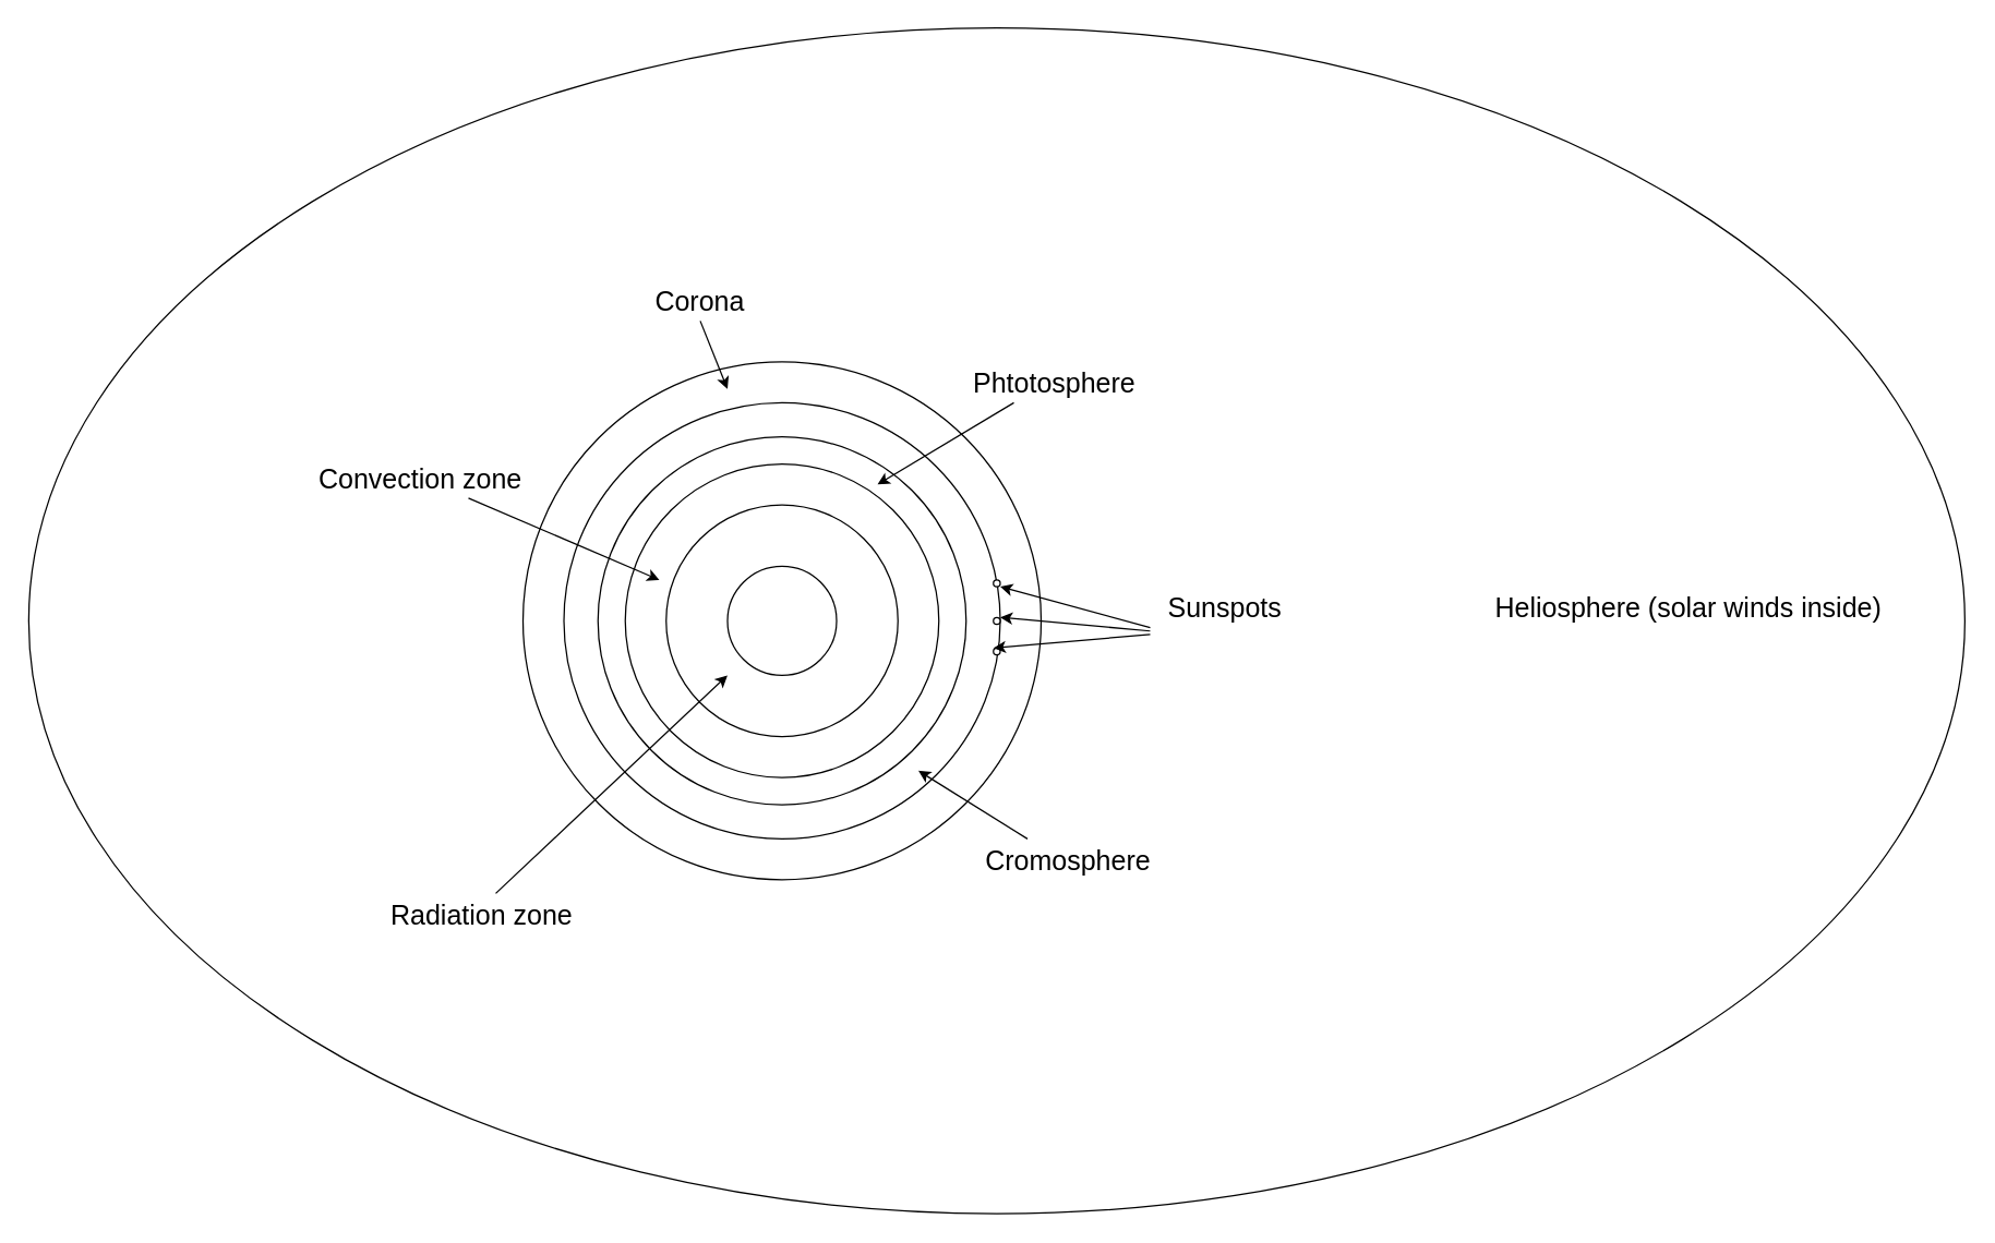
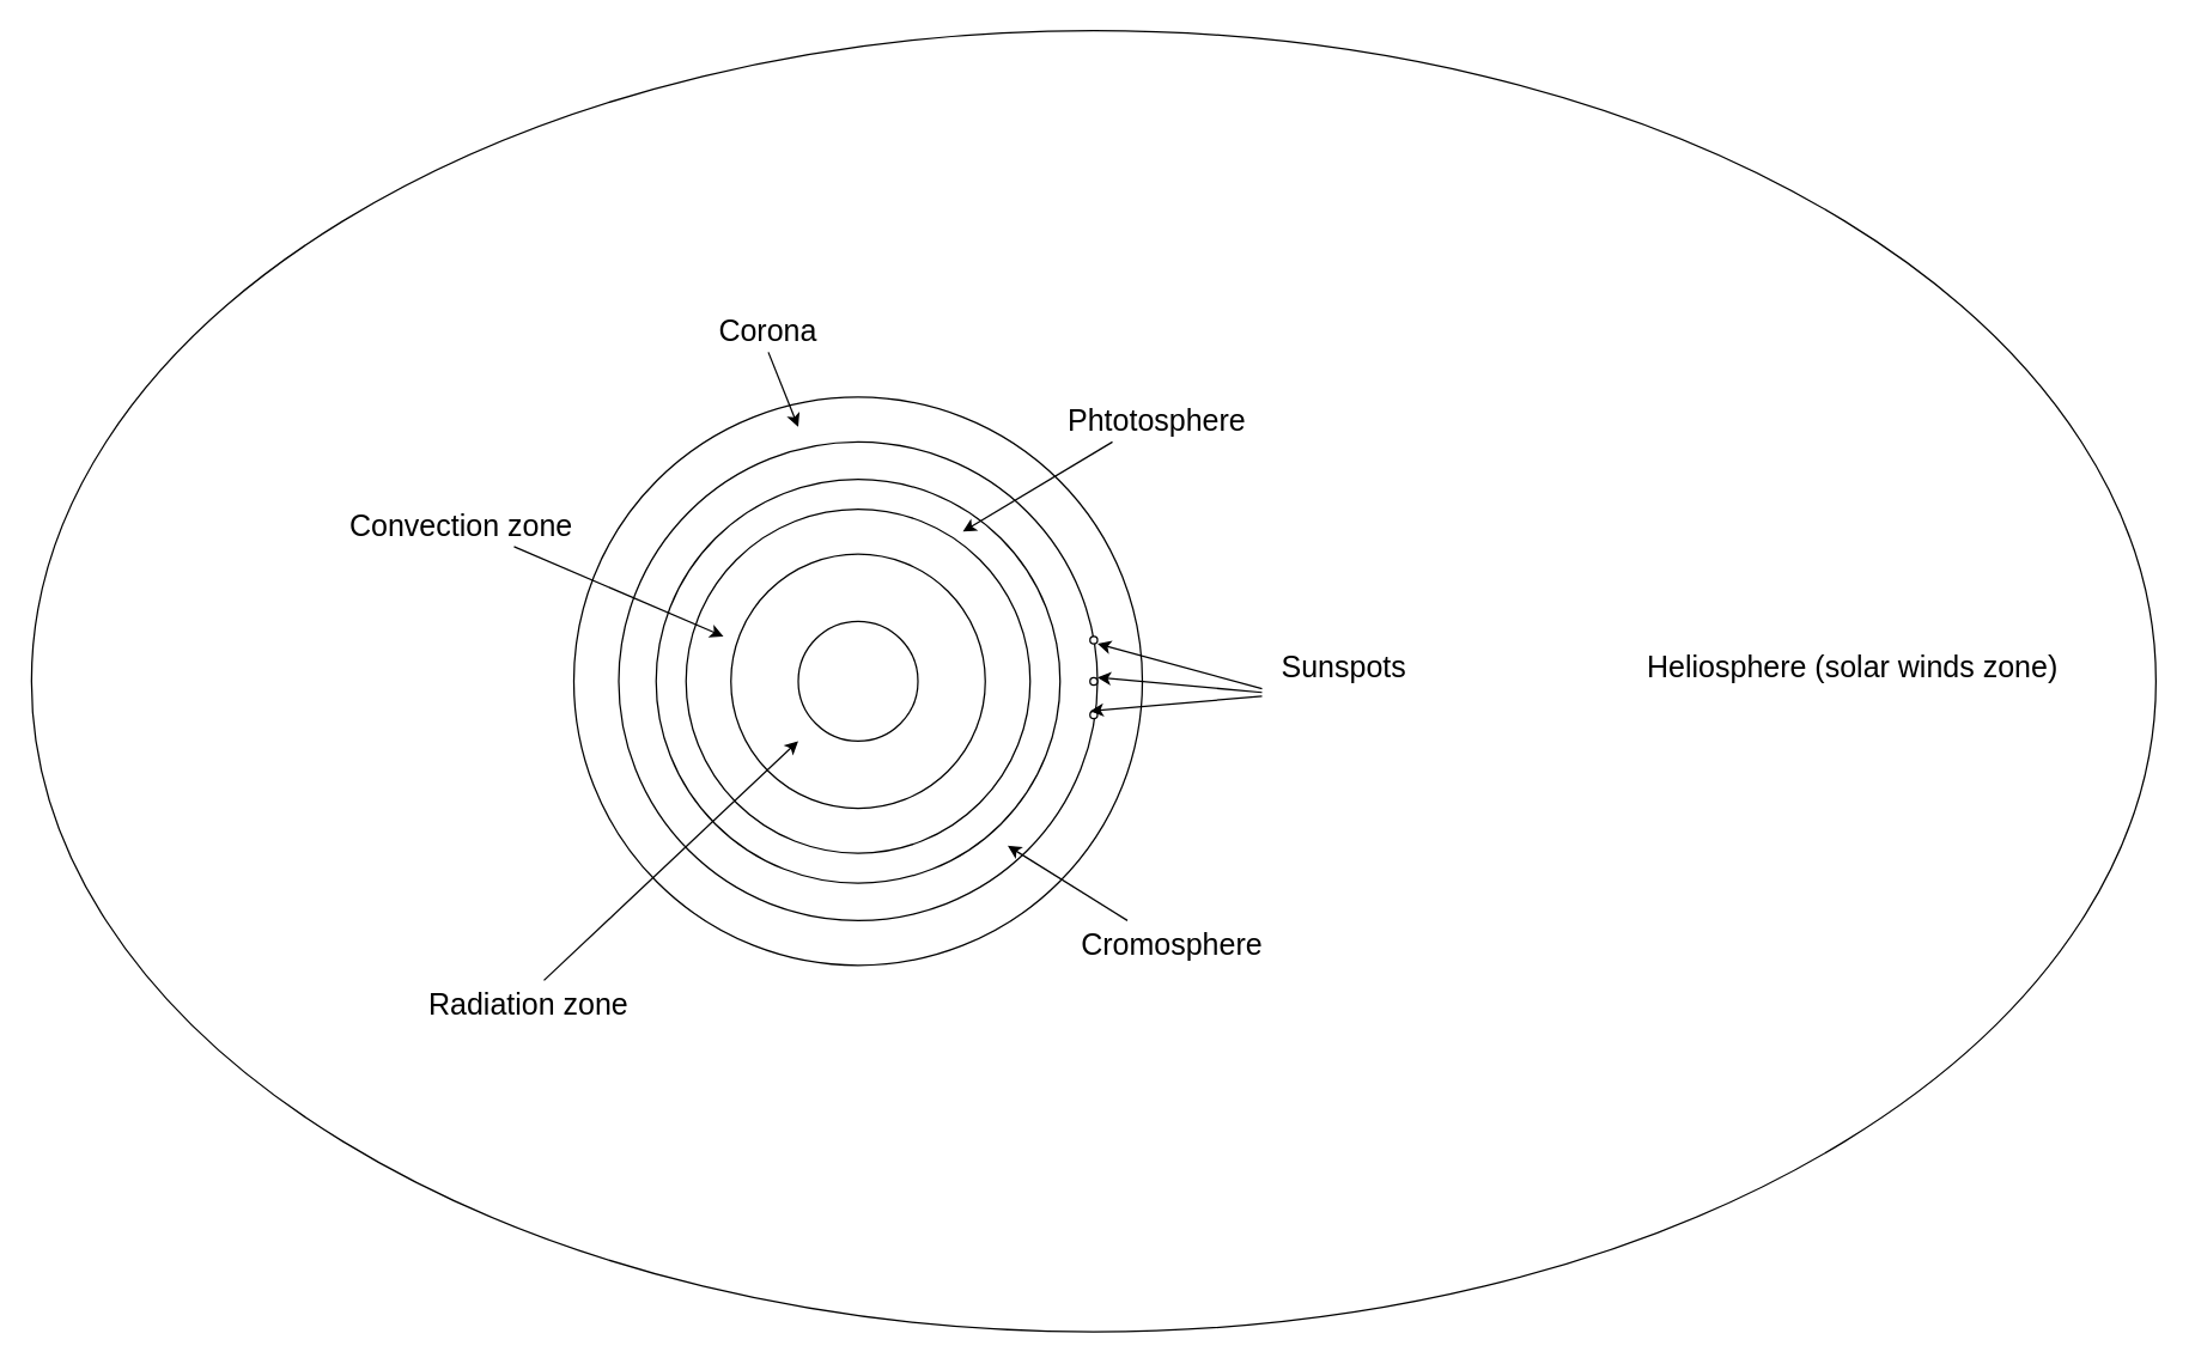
- <mxCell id="26" value="Heliosphere (solar winds inside)" style="text;html=1;strokeColor=none;fillColor=none;align=center;verticalAlign=middle;whiteSpace=wrap;rounded=0;fontSize=20;" vertex="1" parent="1"><mxGeometry x="1078" y="430" width="320" height="30" as="geometry" /></mxCell>
+ <mxCell id="26" value="Heliosphere (solar winds zone)" style="text;html=1;strokeColor=none;fillColor=none;align=center;verticalAlign=middle;whiteSpace=wrap;rounded=0;fontSize=20;" vertex="1" parent="1"><mxGeometry x="1078" y="430" width="320" height="30" as="geometry" /></mxCell>
